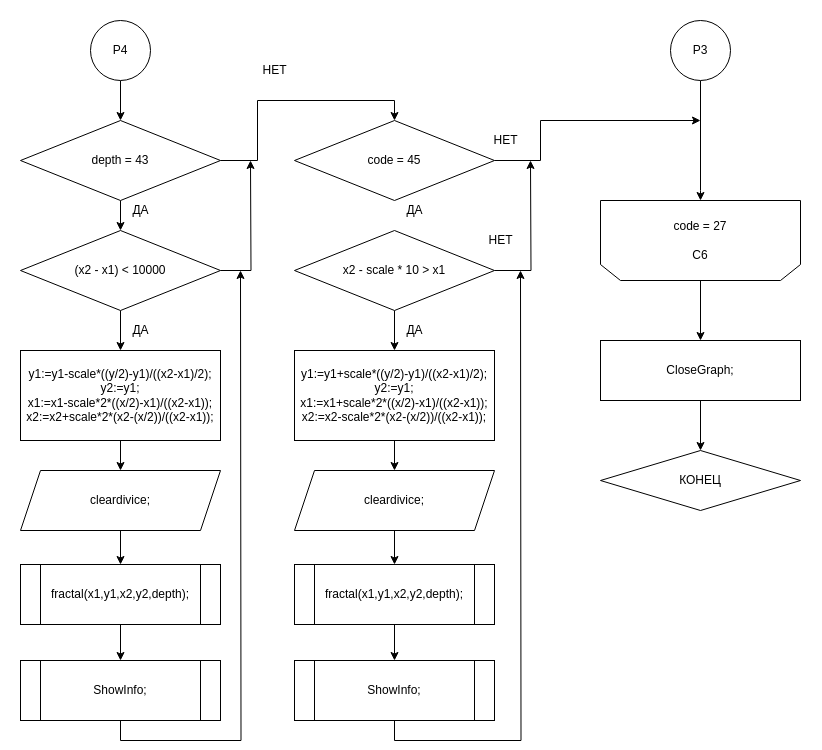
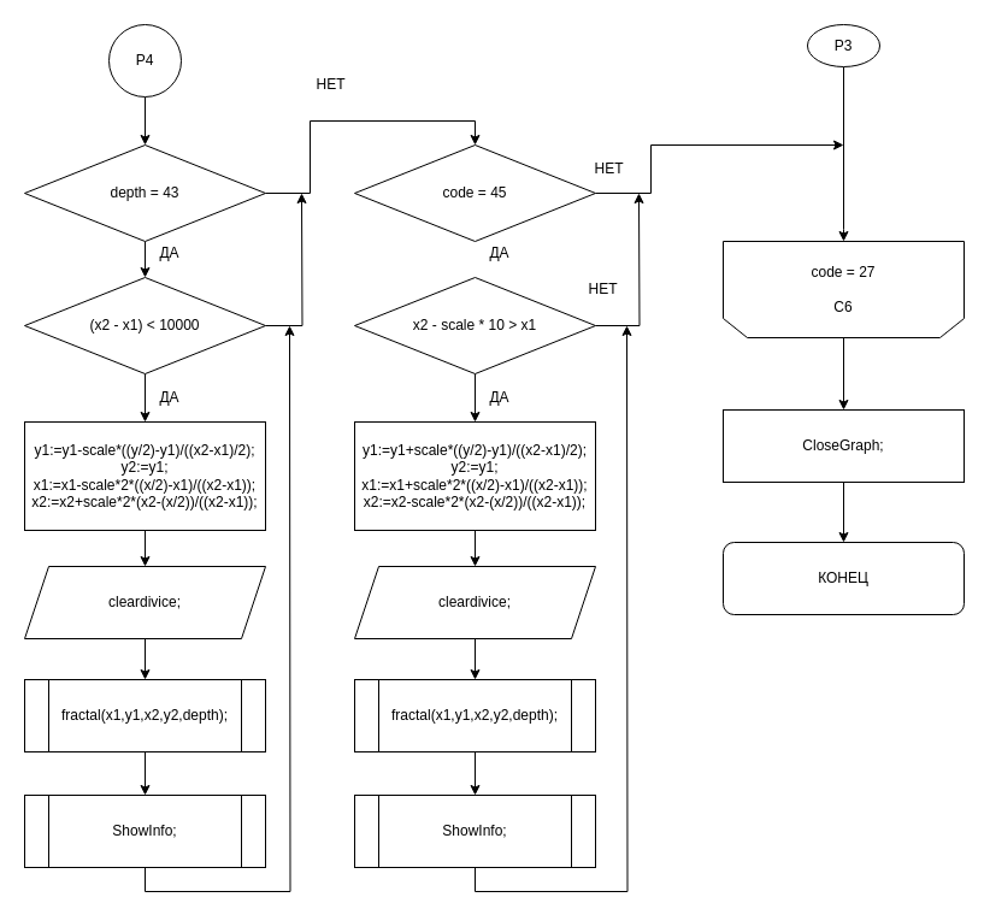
- <mxCell id="37" value="P3" style="ellipse;whiteSpace=wrap;html=1;aspect=fixed;" vertex="1" parent="1"><mxGeometry x="670" y="20" width="60" height="60" as="geometry" /></mxCell>
+ <mxCell id="37" value="P3" style="ellipse;whiteSpace=wrap;html=1;aspect=fixed;" vertex="1" parent="1"><mxGeometry x="670" y="20" width="60" height="35" as="geometry" /></mxCell>
- <mxCell id="44" value="КОНЕЦ" style="rhombus;whiteSpace=wrap;html=1;" vertex="1" parent="1"><mxGeometry x="600" y="450" width="200" height="60" as="geometry" /></mxCell>
+ <mxCell id="44" value="КОНЕЦ" style="rounded=1;whiteSpace=wrap;html=1;" vertex="1" parent="1"><mxGeometry x="600" y="450" width="200" height="60" as="geometry" /></mxCell>
